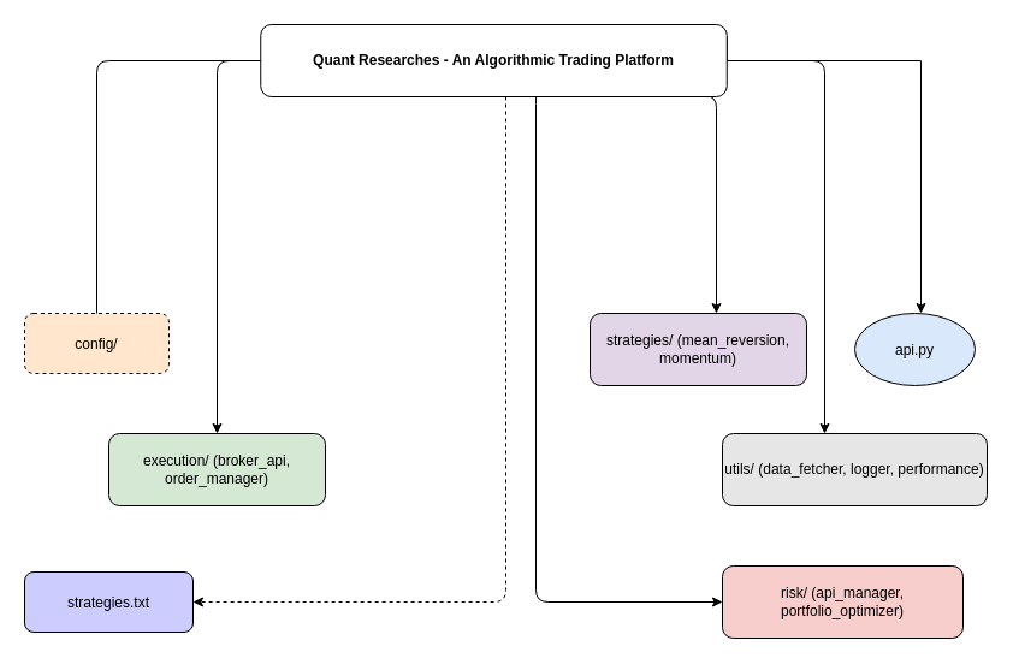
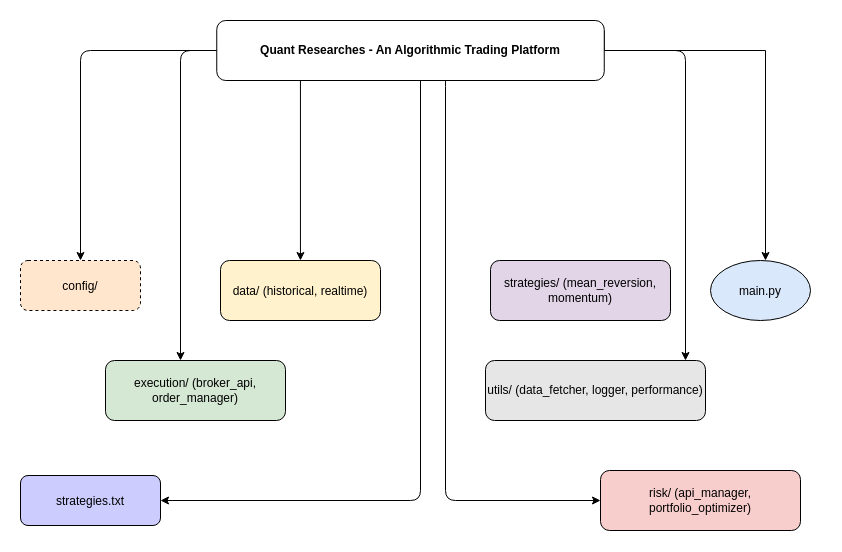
+ <mxCell id="11" style="edgeStyle=orthogonalEdgeStyle;exitX=0.216;exitY=0.983;exitDx=0;exitDy=0;exitPerimeter=0;" parent="1" source="18" target="4" edge="1"><mxGeometry relative="1" as="geometry" /></mxCell>
- <mxCell id="12" style="edgeStyle=orthogonalEdgeStyle;exitX=0.626;exitY=0.983;exitDx=0;exitDy=0;exitPerimeter=0;" parent="1" source="18" target="5" edge="1"><mxGeometry relative="1" as="geometry"><Array as="points"><mxPoint x="595" y="79" /></Array></mxGeometry></mxCell>
- <mxCell id="10" style="edgeStyle=orthogonalEdgeStyle;endArrow=none;" parent="1" source="18" target="3" edge="1"><mxGeometry relative="1" as="geometry" /></mxCell>
+ <mxCell id="10" style="edgeStyle=orthogonalEdgeStyle;" parent="1" source="18" target="3" edge="1"><mxGeometry relative="1" as="geometry" /></mxCell>
+ <mxCell id="4" value="data/ (historical, realtime)" style="rounded=1;fillColor=#FFF2CC;" parent="1" vertex="1"><mxGeometry x="220" y="260" width="160" height="60" as="geometry" /></mxCell>
- <mxCell id="2" value="api.py" style="ellipse;fillColor=#DAE8FC;" parent="1" vertex="1"><mxGeometry x="710" y="260" width="100" height="60" as="geometry" /></mxCell>
+ <mxCell id="2" value="main.py" style="ellipse;fillColor=#DAE8FC;" parent="1" vertex="1"><mxGeometry x="710" y="260" width="100" height="60" as="geometry" /></mxCell>
- <mxCell id="6" value="execution/ (broker_api, order_manager)" style="rounded=1;fillColor=#D5E8D4;whiteSpace=wrap;" parent="1" vertex="1"><mxGeometry x="90" y="360" width="180" height="60" as="geometry" /></mxCell>
+ <mxCell id="6" value="execution/ (broker_api, order_manager)" style="rounded=1;fillColor=#D5E8D4;whiteSpace=wrap;" parent="1" vertex="1"><mxGeometry x="105" y="360" width="180" height="60" as="geometry" /></mxCell>
- <mxCell id="8" value="utils/ (data_fetcher, logger, performance)" style="rounded=1;fillColor=#E6E6E6;whiteSpace=wrap;" parent="1" vertex="1"><mxGeometry x="600" y="360" width="220" height="60" as="geometry" /></mxCell>
+ <mxCell id="8" value="utils/ (data_fetcher, logger, performance)" style="rounded=1;fillColor=#E6E6E6;whiteSpace=wrap;" parent="1" vertex="1"><mxGeometry x="485" y="360" width="220" height="60" as="geometry" /></mxCell>
- <mxCell id="16" style="edgeStyle=orthogonalEdgeStyle;dashed=1;" parent="1" source="18" target="9" edge="1"><mxGeometry relative="1" as="geometry"><Array as="points"><mxPoint x="420" y="500" /></Array></mxGeometry></mxCell>
+ <mxCell id="16" style="edgeStyle=orthogonalEdgeStyle;" parent="1" source="18" target="9" edge="1"><mxGeometry relative="1" as="geometry"><Array as="points"><mxPoint x="420" y="500" /></Array></mxGeometry></mxCell>
